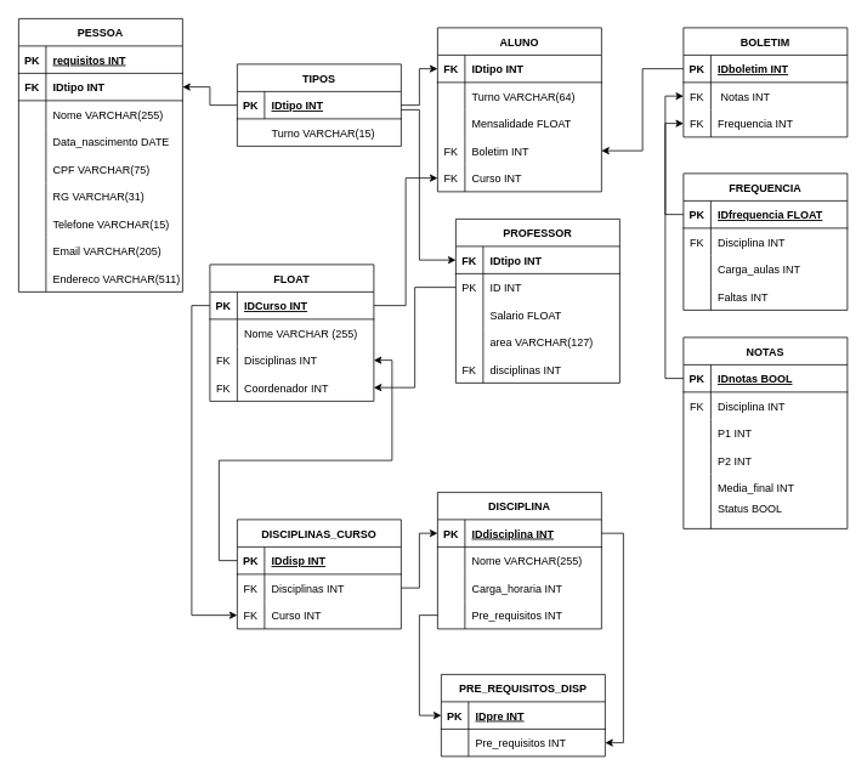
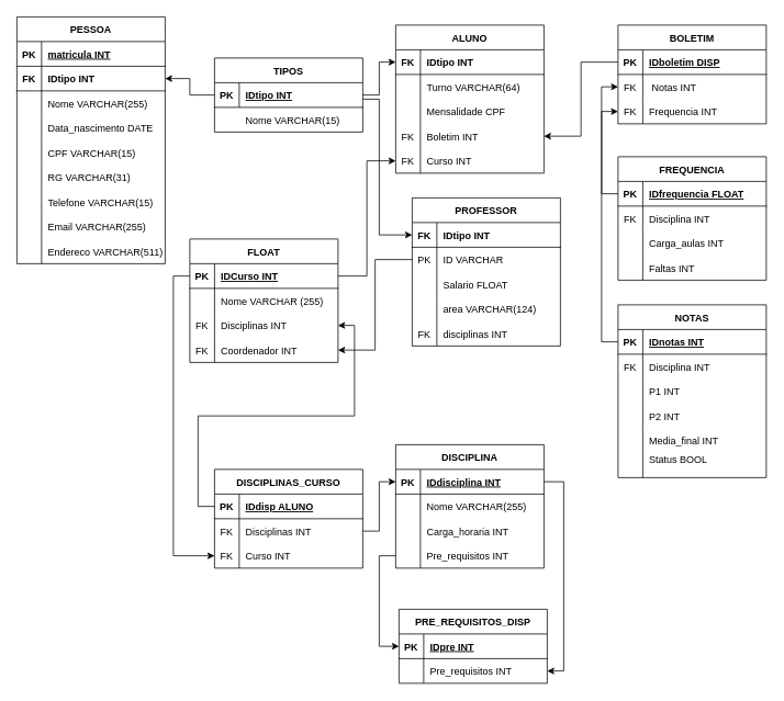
- <mxCell id="5" value="requisitos INT" style="shape=partialRectangle;connectable=0;fillColor=none;top=0;left=0;bottom=0;right=0;align=left;spacingLeft=6;fontStyle=5;overflow=hidden;" parent="3" vertex="1"><mxGeometry x="30" width="150" height="30" as="geometry"><mxRectangle width="150" height="30" as="alternateBounds" /></mxGeometry></mxCell>
+ <mxCell id="5" value="matricula INT" style="shape=partialRectangle;connectable=0;fillColor=none;top=0;left=0;bottom=0;right=0;align=left;spacingLeft=6;fontStyle=5;overflow=hidden;" parent="3" vertex="1"><mxGeometry x="30" width="150" height="30" as="geometry"><mxRectangle width="150" height="30" as="alternateBounds" /></mxGeometry></mxCell>
- <mxCell id="66" value="IDboletim INT" style="shape=partialRectangle;connectable=0;fillColor=none;top=0;left=0;bottom=0;right=0;align=left;spacingLeft=6;fontStyle=5;overflow=hidden;" vertex="1" parent="64"><mxGeometry x="30" width="150" height="30" as="geometry"><mxRectangle width="150" height="30" as="alternateBounds" /></mxGeometry></mxCell>
+ <mxCell id="66" value="IDboletim DISP" style="shape=partialRectangle;connectable=0;fillColor=none;top=0;left=0;bottom=0;right=0;align=left;spacingLeft=6;fontStyle=5;overflow=hidden;" vertex="1" parent="64"><mxGeometry x="30" width="150" height="30" as="geometry"><mxRectangle width="150" height="30" as="alternateBounds" /></mxGeometry></mxCell>
- <mxCell id="39" value="Mensalidade FLOAT" style="shape=partialRectangle;connectable=0;fillColor=none;top=0;left=0;bottom=0;right=0;align=left;spacingLeft=6;overflow=hidden;" parent="37" vertex="1"><mxGeometry x="30" width="150" height="30" as="geometry"><mxRectangle width="150" height="30" as="alternateBounds" /></mxGeometry></mxCell>
+ <mxCell id="39" value="Mensalidade CPF" style="shape=partialRectangle;connectable=0;fillColor=none;top=0;left=0;bottom=0;right=0;align=left;spacingLeft=6;overflow=hidden;" parent="37" vertex="1"><mxGeometry x="30" width="150" height="30" as="geometry"><mxRectangle width="150" height="30" as="alternateBounds" /></mxGeometry></mxCell>
- <mxCell id="164" value="Turno VARCHAR(15)" style="shape=partialRectangle;connectable=0;fillColor=none;top=0;left=0;bottom=0;right=0;align=left;spacingLeft=6;overflow=hidden;" vertex="1" parent="1"><mxGeometry x="290" y="130" width="150" height="30" as="geometry"><mxRectangle width="150" height="30" as="alternateBounds" /></mxGeometry></mxCell>
+ <mxCell id="164" value="Nome VARCHAR(15)" style="shape=partialRectangle;connectable=0;fillColor=none;top=0;left=0;bottom=0;right=0;align=left;spacingLeft=6;overflow=hidden;" vertex="1" parent="1"><mxGeometry x="290" y="130" width="150" height="30" as="geometry"><mxRectangle width="150" height="30" as="alternateBounds" /></mxGeometry></mxCell>
- <mxCell id="17" value="CPF VARCHAR(75)" style="shape=partialRectangle;connectable=0;fillColor=none;top=0;left=0;bottom=0;right=0;align=left;spacingLeft=6;overflow=hidden;" parent="15" vertex="1"><mxGeometry x="30" width="150" height="30" as="geometry"><mxRectangle width="150" height="30" as="alternateBounds" /></mxGeometry></mxCell>
+ <mxCell id="17" value="CPF VARCHAR(15)" style="shape=partialRectangle;connectable=0;fillColor=none;top=0;left=0;bottom=0;right=0;align=left;spacingLeft=6;overflow=hidden;" parent="15" vertex="1"><mxGeometry x="30" width="150" height="30" as="geometry"><mxRectangle width="150" height="30" as="alternateBounds" /></mxGeometry></mxCell>
- <mxCell id="26" value="Email VARCHAR(205)" style="shape=partialRectangle;connectable=0;fillColor=none;top=0;left=0;bottom=0;right=0;align=left;spacingLeft=6;overflow=hidden;" vertex="1" parent="24"><mxGeometry x="30" width="150" height="30" as="geometry"><mxRectangle width="150" height="30" as="alternateBounds" /></mxGeometry></mxCell>
+ <mxCell id="26" value="Email VARCHAR(255)" style="shape=partialRectangle;connectable=0;fillColor=none;top=0;left=0;bottom=0;right=0;align=left;spacingLeft=6;overflow=hidden;" vertex="1" parent="24"><mxGeometry x="30" width="150" height="30" as="geometry"><mxRectangle width="150" height="30" as="alternateBounds" /></mxGeometry></mxCell>
- <mxCell id="52" value="ID INT" style="shape=partialRectangle;connectable=0;fillColor=none;top=0;left=0;bottom=0;right=0;align=left;spacingLeft=6;overflow=hidden;" parent="50" vertex="1"><mxGeometry x="30" width="150" height="30" as="geometry"><mxRectangle width="150" height="30" as="alternateBounds" /></mxGeometry></mxCell>
+ <mxCell id="52" value="ID VARCHAR" style="shape=partialRectangle;connectable=0;fillColor=none;top=0;left=0;bottom=0;right=0;align=left;spacingLeft=6;overflow=hidden;" parent="50" vertex="1"><mxGeometry x="30" width="150" height="30" as="geometry"><mxRectangle width="150" height="30" as="alternateBounds" /></mxGeometry></mxCell>
- <mxCell id="58" value="area VARCHAR(127)" style="shape=partialRectangle;connectable=0;fillColor=none;top=0;left=0;bottom=0;right=0;align=left;spacingLeft=6;overflow=hidden;" vertex="1" parent="56"><mxGeometry x="30" width="150" height="30" as="geometry"><mxRectangle width="150" height="30" as="alternateBounds" /></mxGeometry></mxCell>
+ <mxCell id="58" value="area VARCHAR(124)" style="shape=partialRectangle;connectable=0;fillColor=none;top=0;left=0;bottom=0;right=0;align=left;spacingLeft=6;overflow=hidden;" vertex="1" parent="56"><mxGeometry x="30" width="150" height="30" as="geometry"><mxRectangle width="150" height="30" as="alternateBounds" /></mxGeometry></mxCell>
- <mxCell id="90" value="IDnotas BOOL" style="shape=partialRectangle;connectable=0;fillColor=none;top=0;left=0;bottom=0;right=0;align=left;spacingLeft=6;fontStyle=5;overflow=hidden;" vertex="1" parent="88"><mxGeometry x="30" width="150" height="30" as="geometry"><mxRectangle width="150" height="30" as="alternateBounds" /></mxGeometry></mxCell>
+ <mxCell id="90" value="IDnotas INT" style="shape=partialRectangle;connectable=0;fillColor=none;top=0;left=0;bottom=0;right=0;align=left;spacingLeft=6;fontStyle=5;overflow=hidden;" vertex="1" parent="88"><mxGeometry x="30" width="150" height="30" as="geometry"><mxRectangle width="150" height="30" as="alternateBounds" /></mxGeometry></mxCell>
- <mxCell id="124" value="IDdisp INT" style="shape=partialRectangle;connectable=0;fillColor=none;top=0;left=0;bottom=0;right=0;align=left;spacingLeft=6;fontStyle=5;overflow=hidden;" vertex="1" parent="122"><mxGeometry x="30" width="150" height="30" as="geometry"><mxRectangle width="150" height="30" as="alternateBounds" /></mxGeometry></mxCell>
+ <mxCell id="124" value="IDdisp ALUNO" style="shape=partialRectangle;connectable=0;fillColor=none;top=0;left=0;bottom=0;right=0;align=left;spacingLeft=6;fontStyle=5;overflow=hidden;" vertex="1" parent="122"><mxGeometry x="30" width="150" height="30" as="geometry"><mxRectangle width="150" height="30" as="alternateBounds" /></mxGeometry></mxCell>
